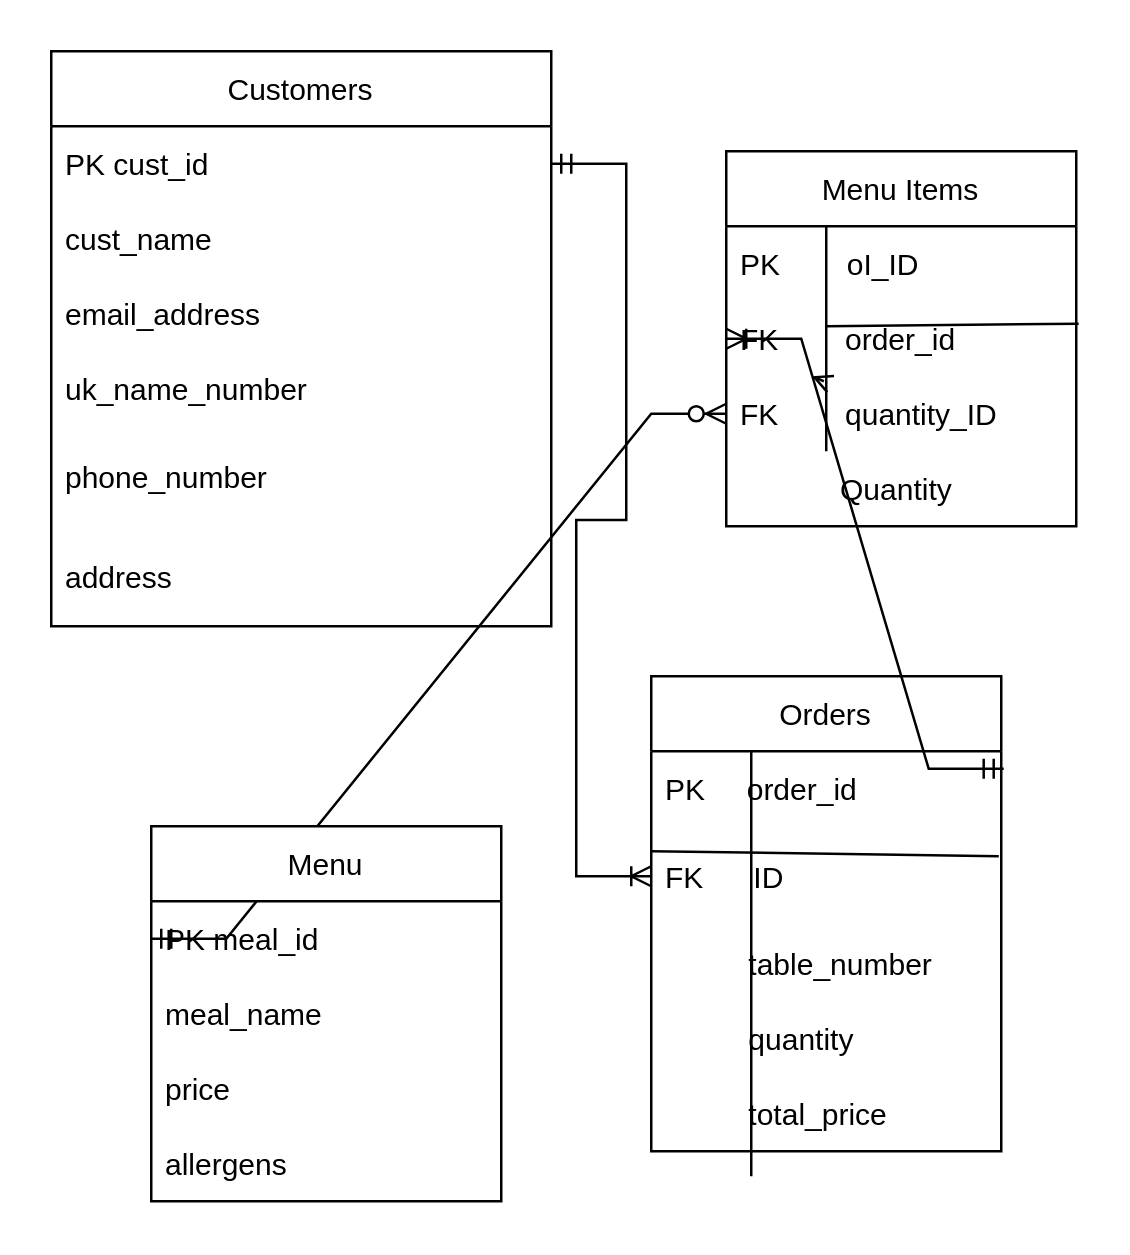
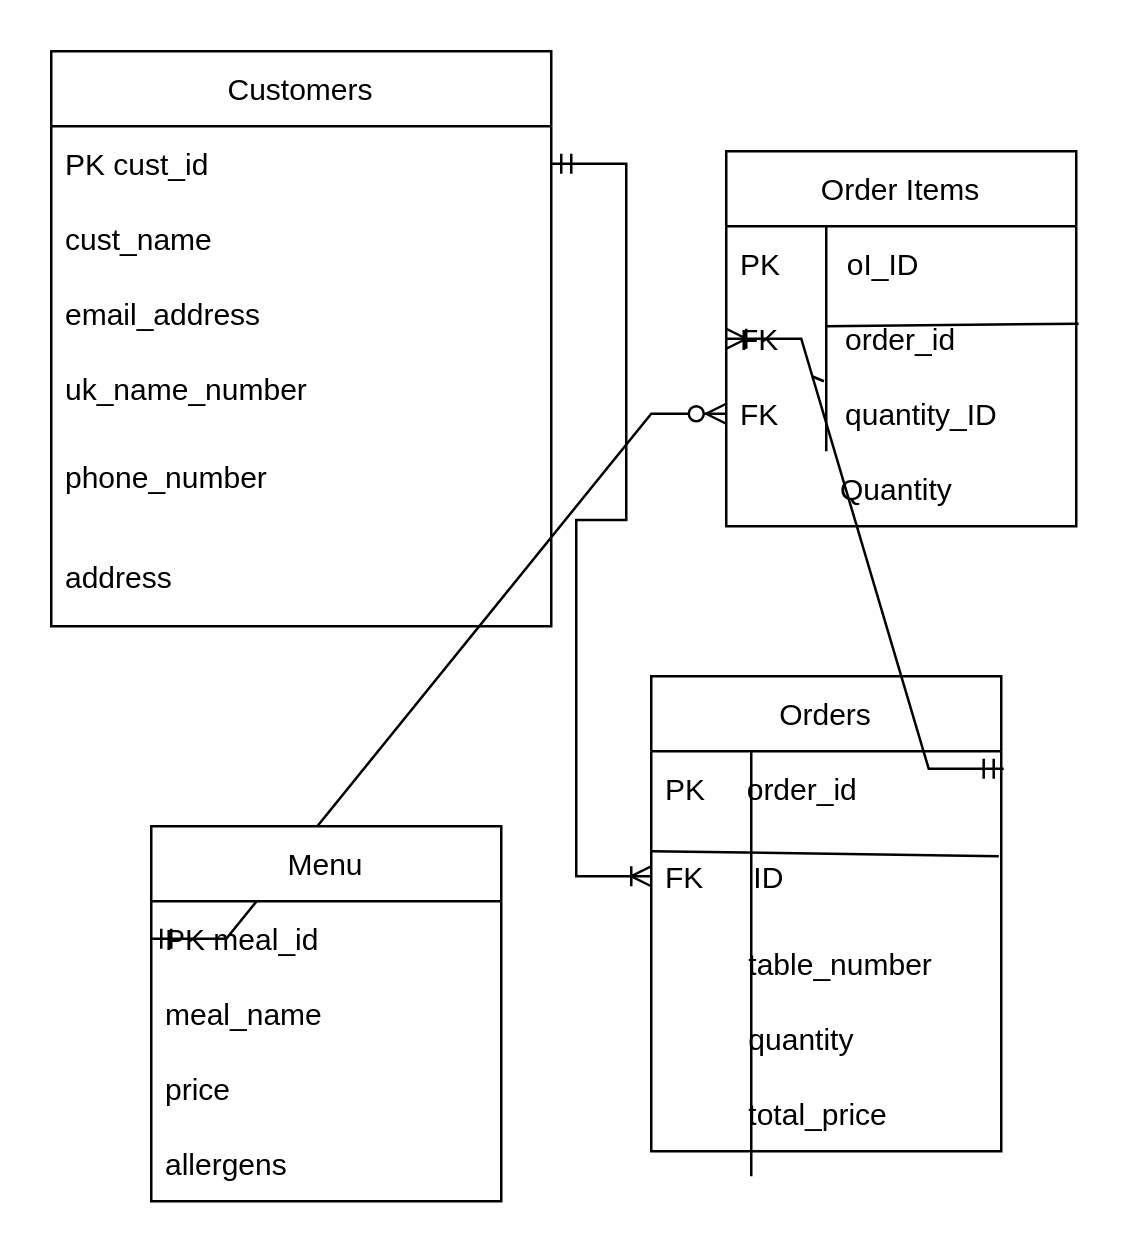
- <mxCell id="17" value="Menu Items" style="swimlane;fontStyle=0;childLayout=stackLayout;horizontal=1;startSize=30;horizontalStack=0;resizeParent=1;resizeParentMax=0;resizeLast=0;collapsible=1;marginBottom=0;" vertex="1" parent="1"><mxGeometry x="290" y="60" width="140" height="150" as="geometry" /></mxCell>
+ <mxCell id="17" value="Order Items" style="swimlane;fontStyle=0;childLayout=stackLayout;horizontal=1;startSize=30;horizontalStack=0;resizeParent=1;resizeParentMax=0;resizeLast=0;collapsible=1;marginBottom=0;" vertex="1" parent="1"><mxGeometry x="290" y="60" width="140" height="150" as="geometry" /></mxCell>
- <mxCell id="24" value="" style="endArrow=open;html=1;rounded=0;exitX=0.279;exitY=1.067;exitDx=0;exitDy=0;exitPerimeter=0;" edge="1" parent="17" source="21" target="22"><mxGeometry width="50" height="50" relative="1" as="geometry"><mxPoint x="349.06" y="492.01" as="sourcePoint" /><mxPoint x="350" y="400" as="targetPoint" /></mxGeometry></mxCell>
+ <mxCell id="24" value="" style="endArrow=none;html=1;rounded=0;exitX=0.279;exitY=1.067;exitDx=0;exitDy=0;exitPerimeter=0;" edge="1" parent="17" source="21" target="22"><mxGeometry width="50" height="50" relative="1" as="geometry"><mxPoint x="349.06" y="492.01" as="sourcePoint" /><mxPoint x="350" y="400" as="targetPoint" /></mxGeometry></mxCell>
